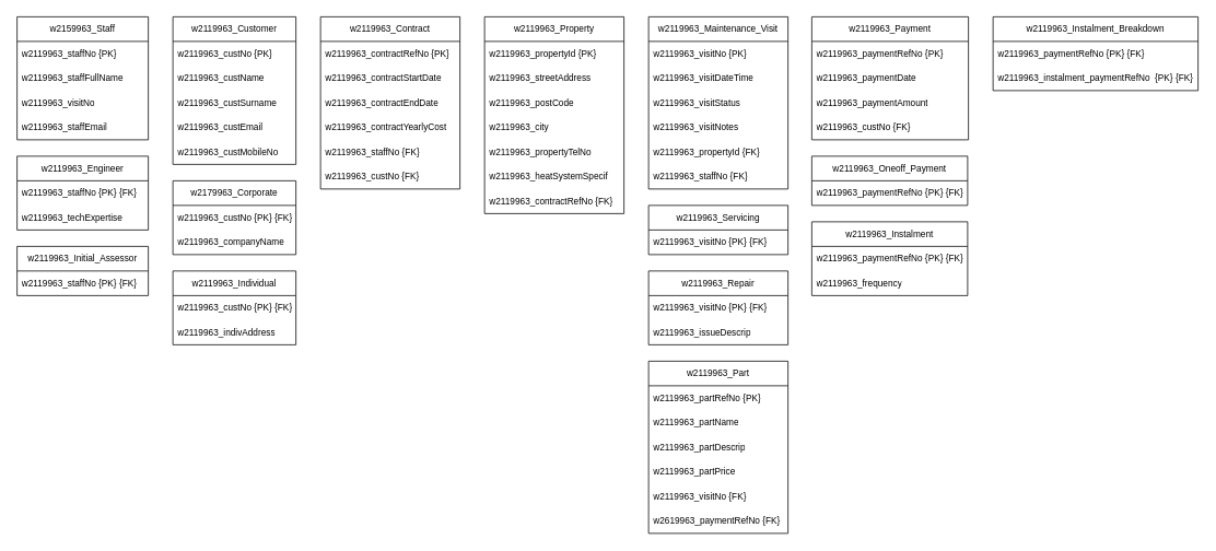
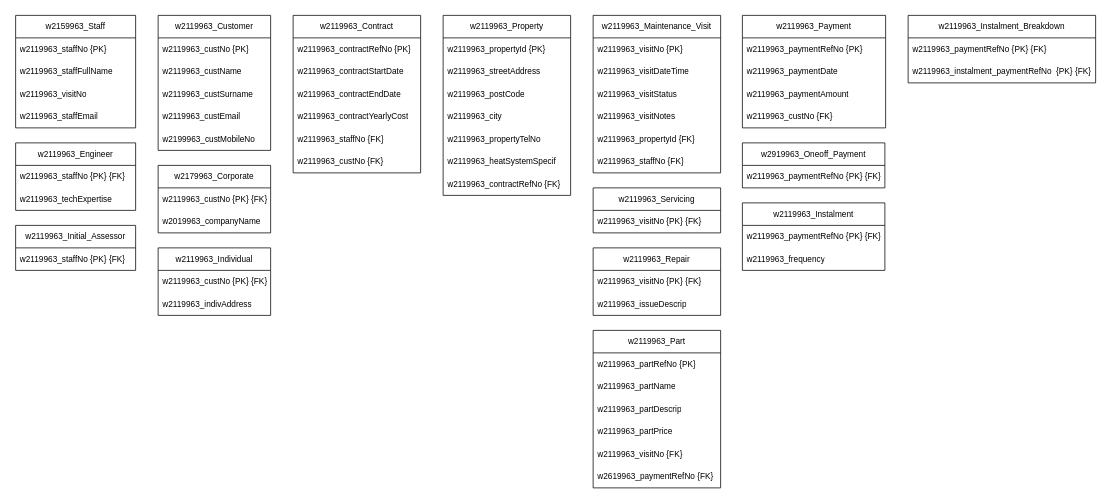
- <mxCell id="17" value="&lt;span style=&quot;text-align: center;&quot;&gt;w2119963_custMobileNo&lt;/span&gt;" style="text;strokeColor=none;fillColor=none;align=left;verticalAlign=middle;spacingLeft=4;spacingRight=4;overflow=hidden;points=[[0,0.5],[1,0.5]];portConstraint=eastwest;rotatable=0;whiteSpace=wrap;html=1;fontSize=11;" vertex="1" parent="12"><mxGeometry y="150" width="150" height="30" as="geometry" /></mxCell>
+ <mxCell id="17" value="&lt;span style=&quot;text-align: center;&quot;&gt;w2199963_custMobileNo&lt;/span&gt;" style="text;strokeColor=none;fillColor=none;align=left;verticalAlign=middle;spacingLeft=4;spacingRight=4;overflow=hidden;points=[[0,0.5],[1,0.5]];portConstraint=eastwest;rotatable=0;whiteSpace=wrap;html=1;fontSize=11;" vertex="1" parent="12"><mxGeometry y="150" width="150" height="30" as="geometry" /></mxCell>
- <mxCell id="63" value="w2119963_Oneoff_Payment" style="swimlane;fontStyle=0;childLayout=stackLayout;horizontal=1;startSize=30;horizontalStack=0;resizeParent=1;resizeParentMax=0;resizeLast=0;collapsible=1;marginBottom=0;whiteSpace=wrap;html=1;fontSize=11;" vertex="1" parent="1"><mxGeometry x="989" y="190" width="190" height="60" as="geometry" /></mxCell>
+ <mxCell id="63" value="w2919963_Oneoff_Payment" style="swimlane;fontStyle=0;childLayout=stackLayout;horizontal=1;startSize=30;horizontalStack=0;resizeParent=1;resizeParentMax=0;resizeLast=0;collapsible=1;marginBottom=0;whiteSpace=wrap;html=1;fontSize=11;" vertex="1" parent="1"><mxGeometry x="989" y="190" width="190" height="60" as="geometry" /></mxCell>
- <mxCell id="20" value="&lt;span style=&quot;text-align: center;&quot;&gt;w2119963_companyName&lt;/span&gt;" style="text;strokeColor=none;fillColor=none;align=left;verticalAlign=middle;spacingLeft=4;spacingRight=4;overflow=hidden;points=[[0,0.5],[1,0.5]];portConstraint=eastwest;rotatable=0;whiteSpace=wrap;html=1;fontSize=11;" vertex="1" parent="18"><mxGeometry y="60" width="150" height="30" as="geometry" /></mxCell>
+ <mxCell id="20" value="&lt;span style=&quot;text-align: center;&quot;&gt;w2019963_companyName&lt;/span&gt;" style="text;strokeColor=none;fillColor=none;align=left;verticalAlign=middle;spacingLeft=4;spacingRight=4;overflow=hidden;points=[[0,0.5],[1,0.5]];portConstraint=eastwest;rotatable=0;whiteSpace=wrap;html=1;fontSize=11;" vertex="1" parent="18"><mxGeometry y="60" width="150" height="30" as="geometry" /></mxCell>
